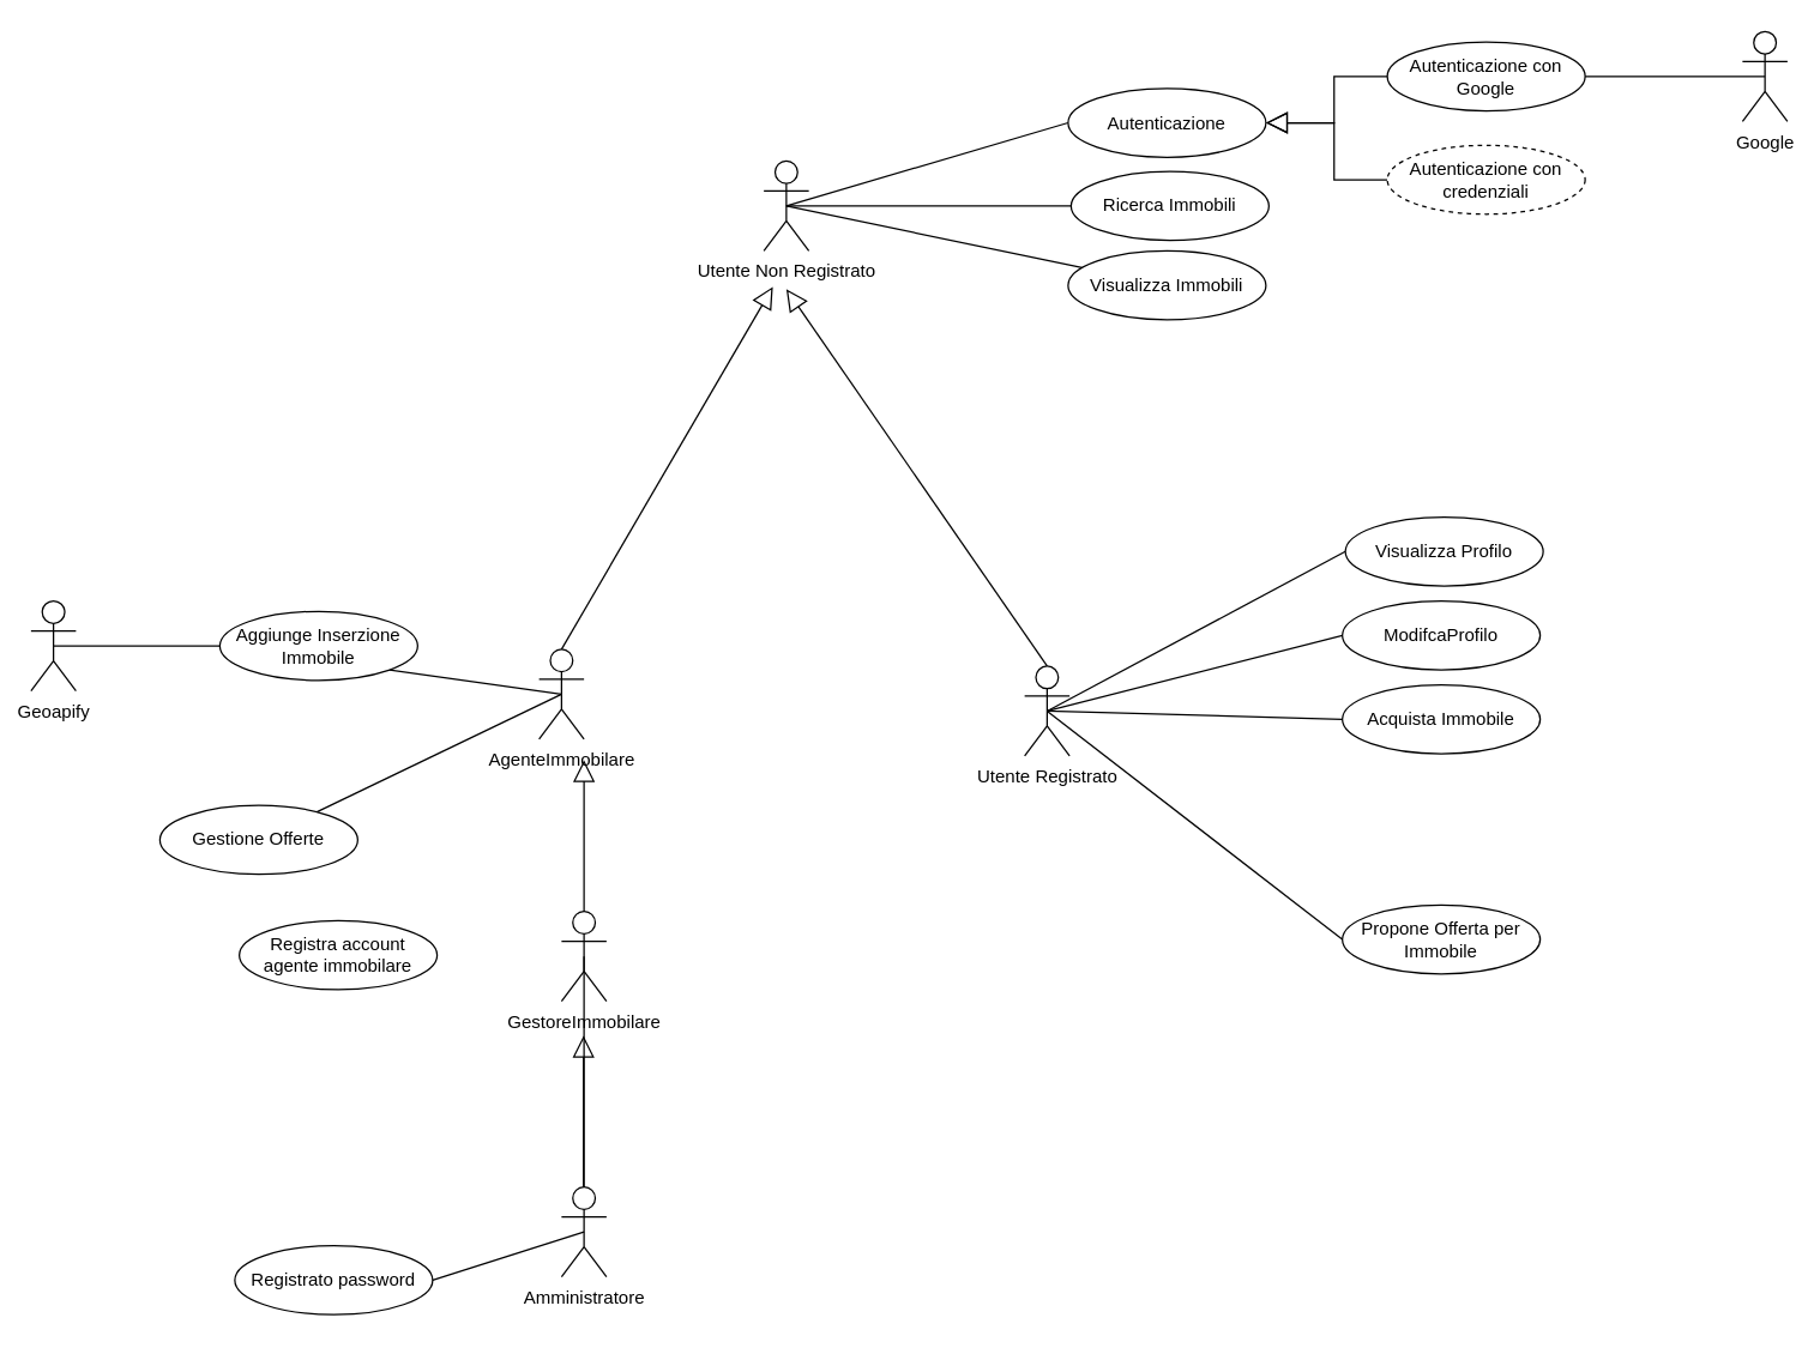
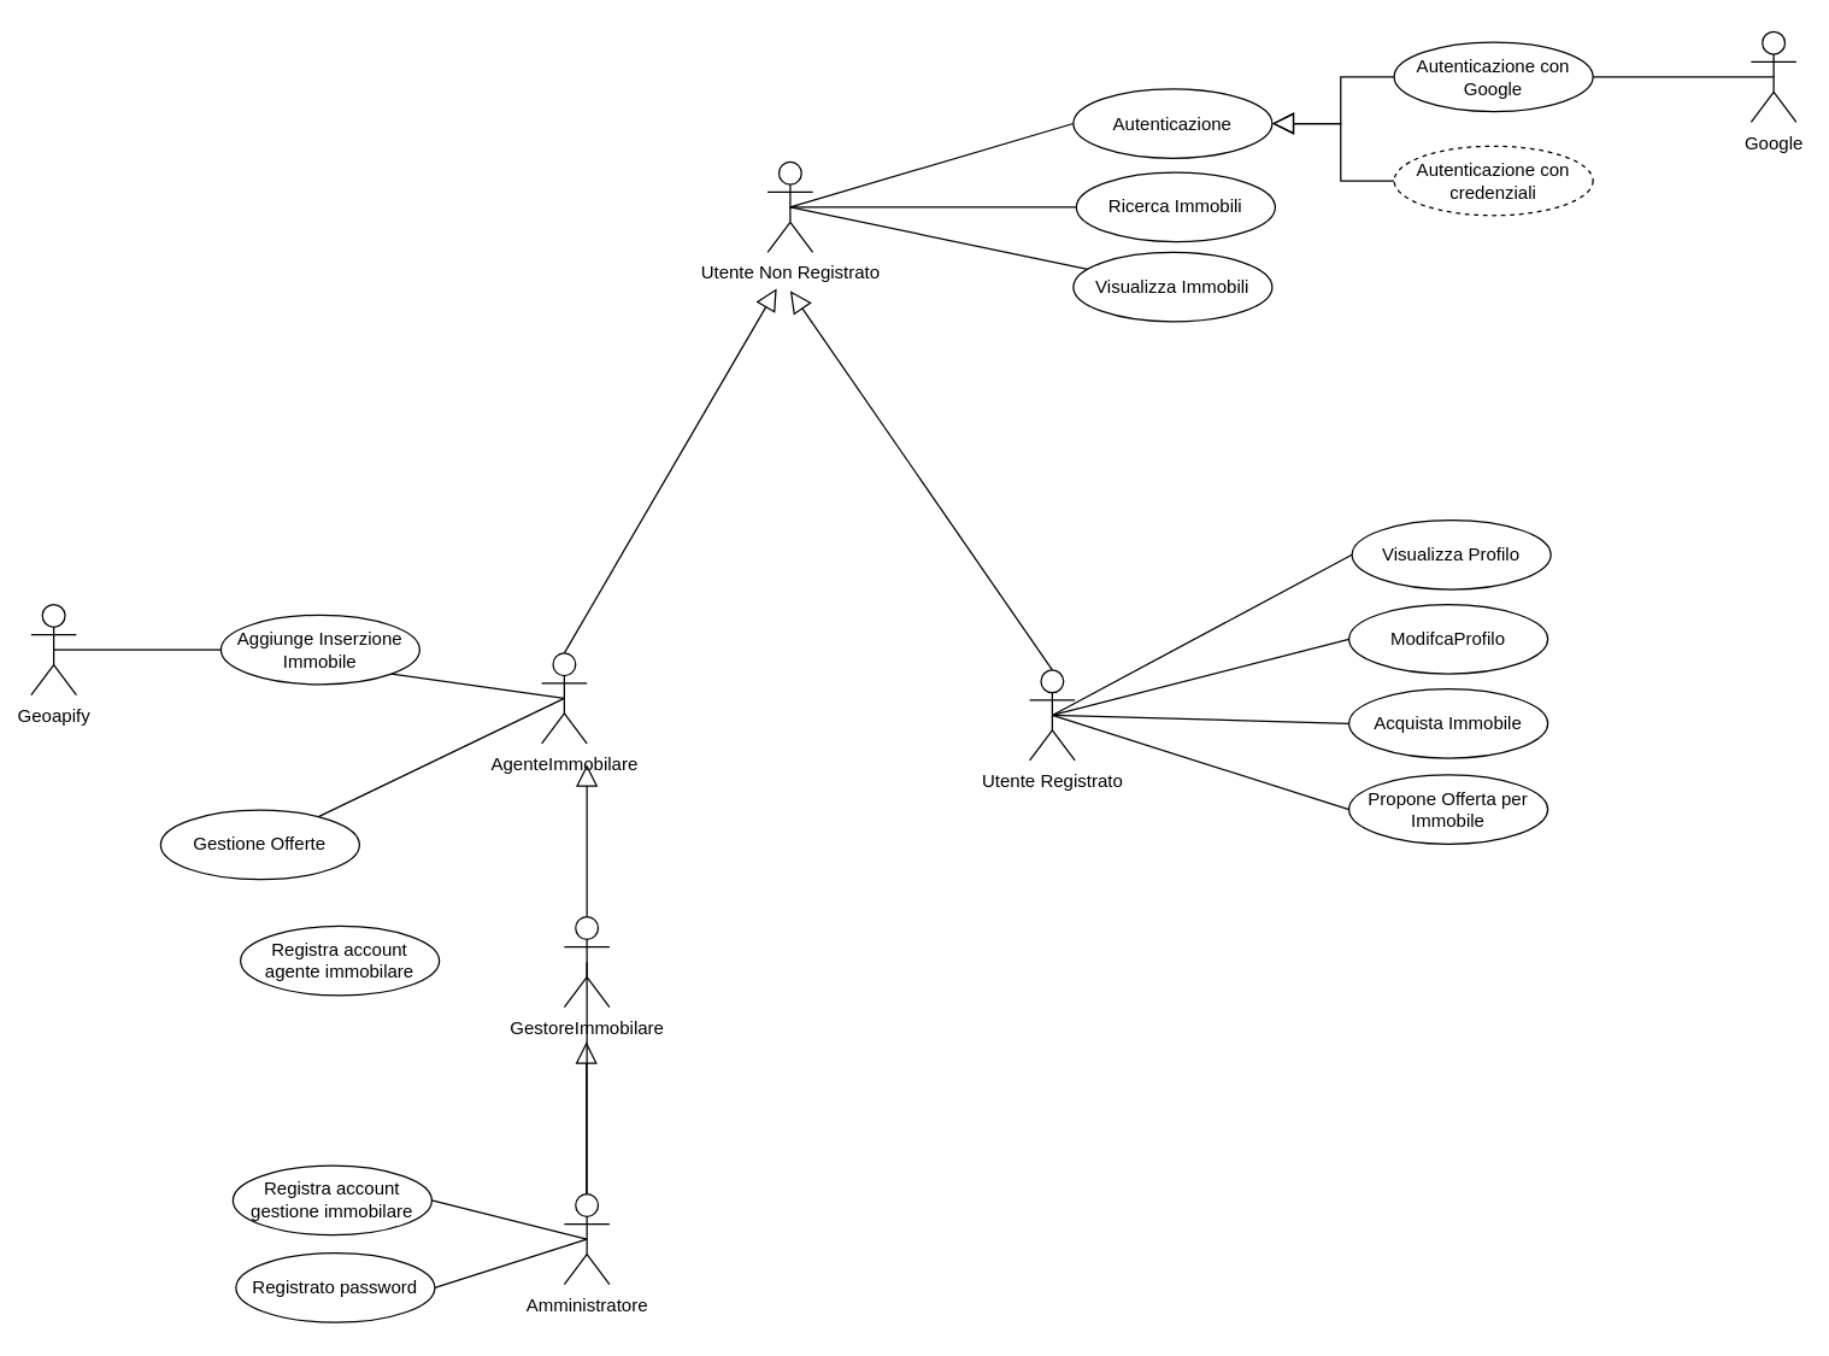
- <mxCell id="18" value="Propone Offerta per Immobile" style="ellipse;html=1;whiteSpace=wrap;" parent="1" vertex="1"><mxGeometry x="895" y="603.75" width="132" height="46" as="geometry" /></mxCell>
+ <mxCell id="18" value="Propone Offerta per Immobile" style="ellipse;html=1;whiteSpace=wrap;" parent="1" vertex="1"><mxGeometry x="895" y="513.75" width="132" height="46" as="geometry" /></mxCell>
+ <mxCell id="21" value="Registra account&lt;br&gt;gestione immobilare" style="ellipse;html=1;whiteSpace=wrap;" parent="1" vertex="1"><mxGeometry x="154" y="773.25" width="132" height="46" as="geometry" /></mxCell>
+ <mxCell id="2" style="rounded=0;orthogonalLoop=1;jettySize=auto;html=1;exitX=0.5;exitY=0.5;exitDx=0;exitDy=0;exitPerimeter=0;entryX=1;entryY=0.5;entryDx=0;entryDy=0;endArrow=none;endFill=0;" parent="1" source="4" target="21" edge="1"><mxGeometry relative="1" as="geometry" /></mxCell>
